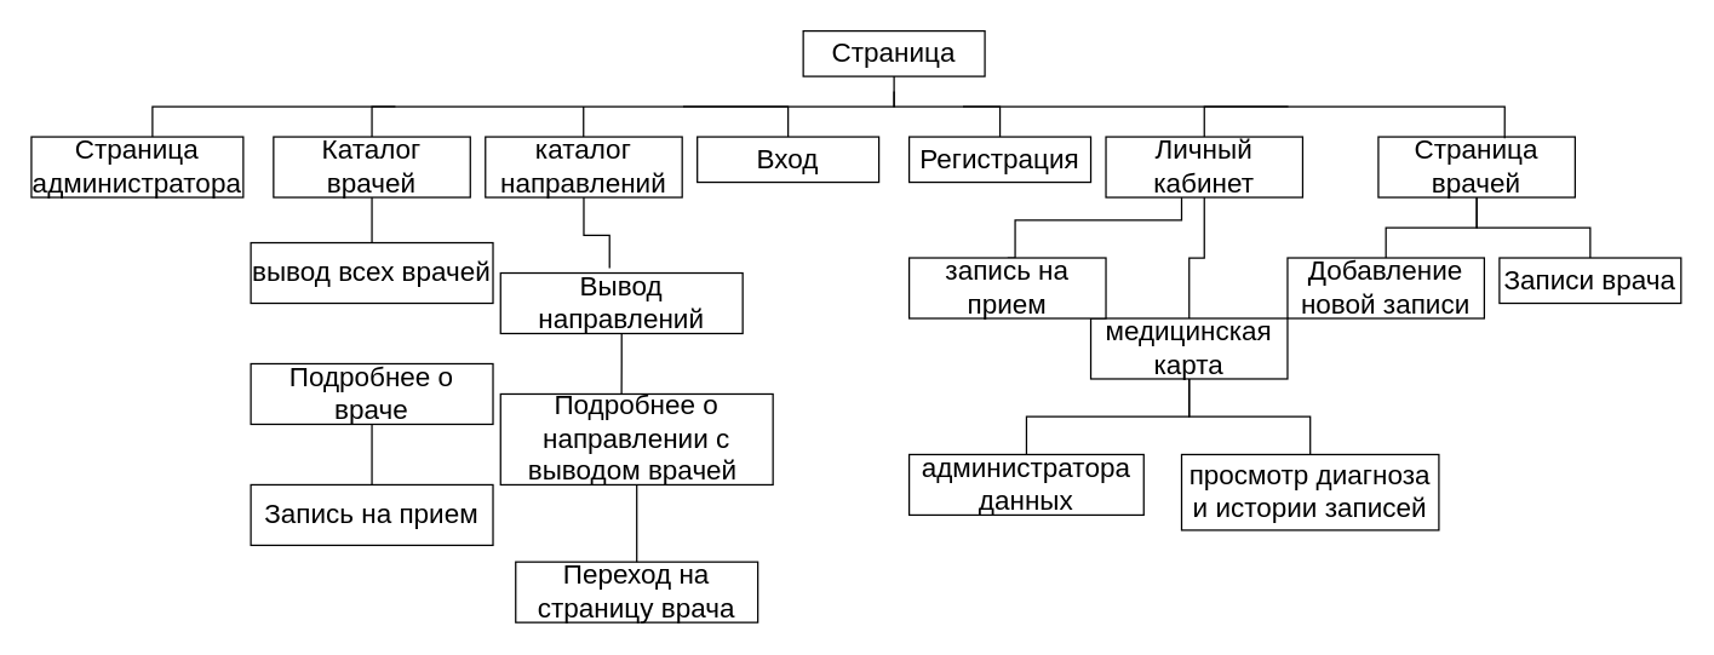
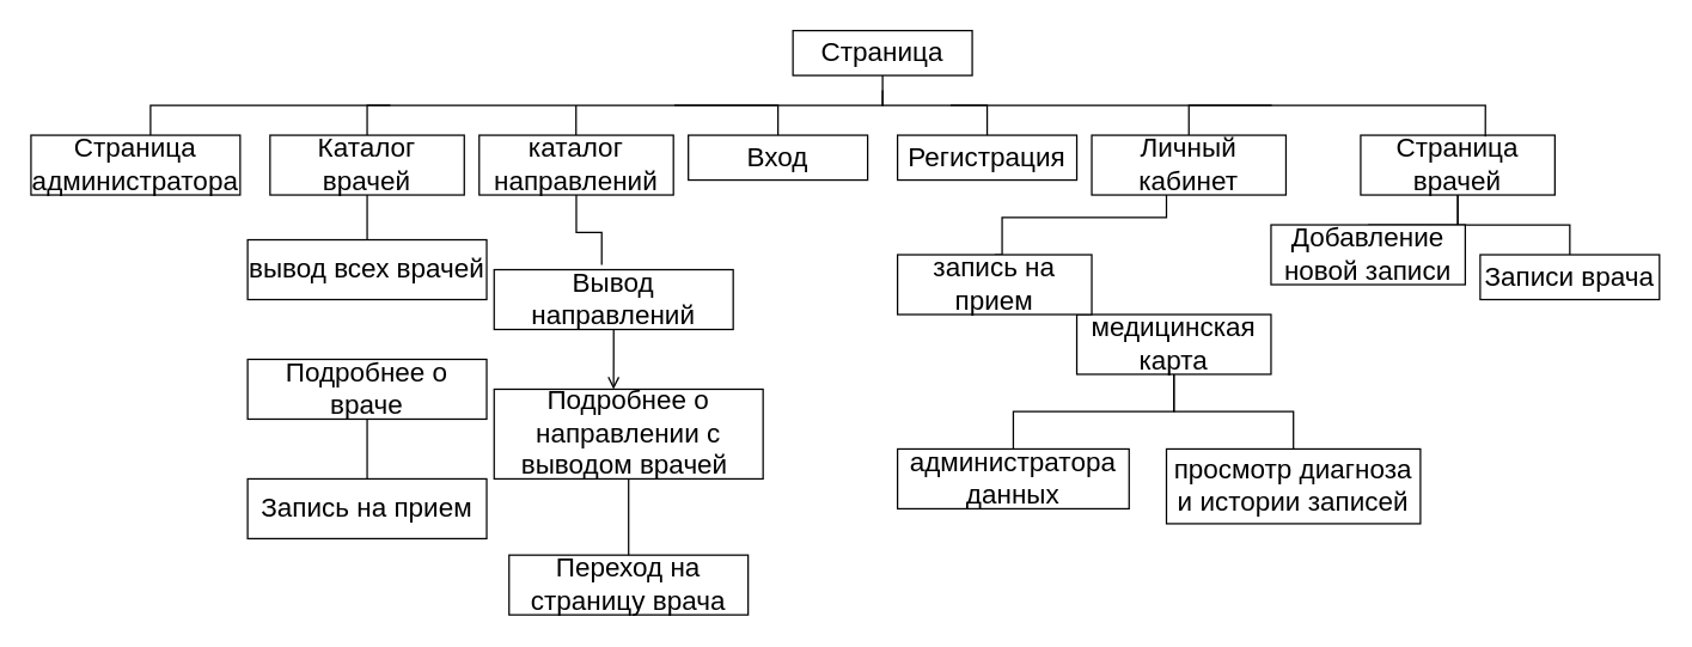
- <mxCell id="10" style="edgeStyle=orthogonalEdgeStyle;rounded=0;orthogonalLoop=1;jettySize=auto;html=1;endArrow=none;endFill=0;fontSize=18;" edge="1" parent="1" source="11" target="24"><mxGeometry relative="1" as="geometry" /></mxCell>
- <mxCell id="20" value="Добавление новой записи" style="rounded=0;whiteSpace=wrap;html=1;fontSize=18;" vertex="1" parent="1"><mxGeometry x="850" y="170" width="130" height="40" as="geometry" /></mxCell>
+ <mxCell id="20" value="Добавление новой записи" style="rounded=0;whiteSpace=wrap;html=1;fontSize=18;" vertex="1" parent="1"><mxGeometry x="850" y="150" width="130" height="40" as="geometry" /></mxCell>
- <mxCell id="36" style="edgeStyle=orthogonalEdgeStyle;rounded=0;orthogonalLoop=1;jettySize=auto;html=1;entryX=0.444;entryY=0;entryDx=0;entryDy=0;entryPerimeter=0;endArrow=none;endFill=0;" edge="1" parent="1" source="33" target="35"><mxGeometry relative="1" as="geometry" /></mxCell>
+ <mxCell id="36" style="edgeStyle=orthogonalEdgeStyle;rounded=0;orthogonalLoop=1;jettySize=auto;html=1;entryX=0.444;entryY=0;entryDx=0;entryDy=0;entryPerimeter=0;endArrow=open;endFill=0;" edge="1" parent="1" source="33" target="35"><mxGeometry relative="1" as="geometry" /></mxCell>
